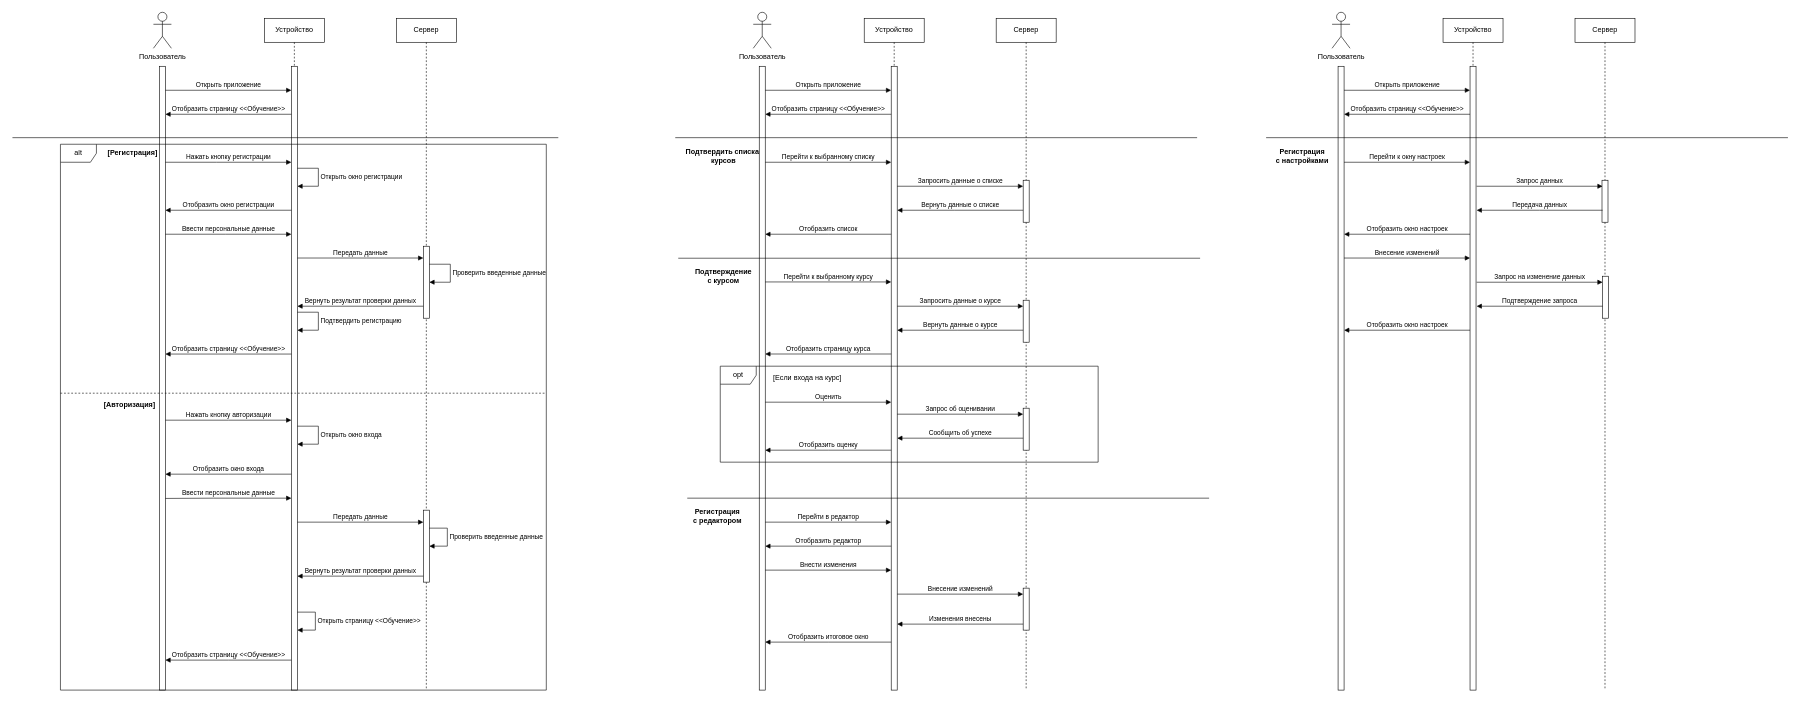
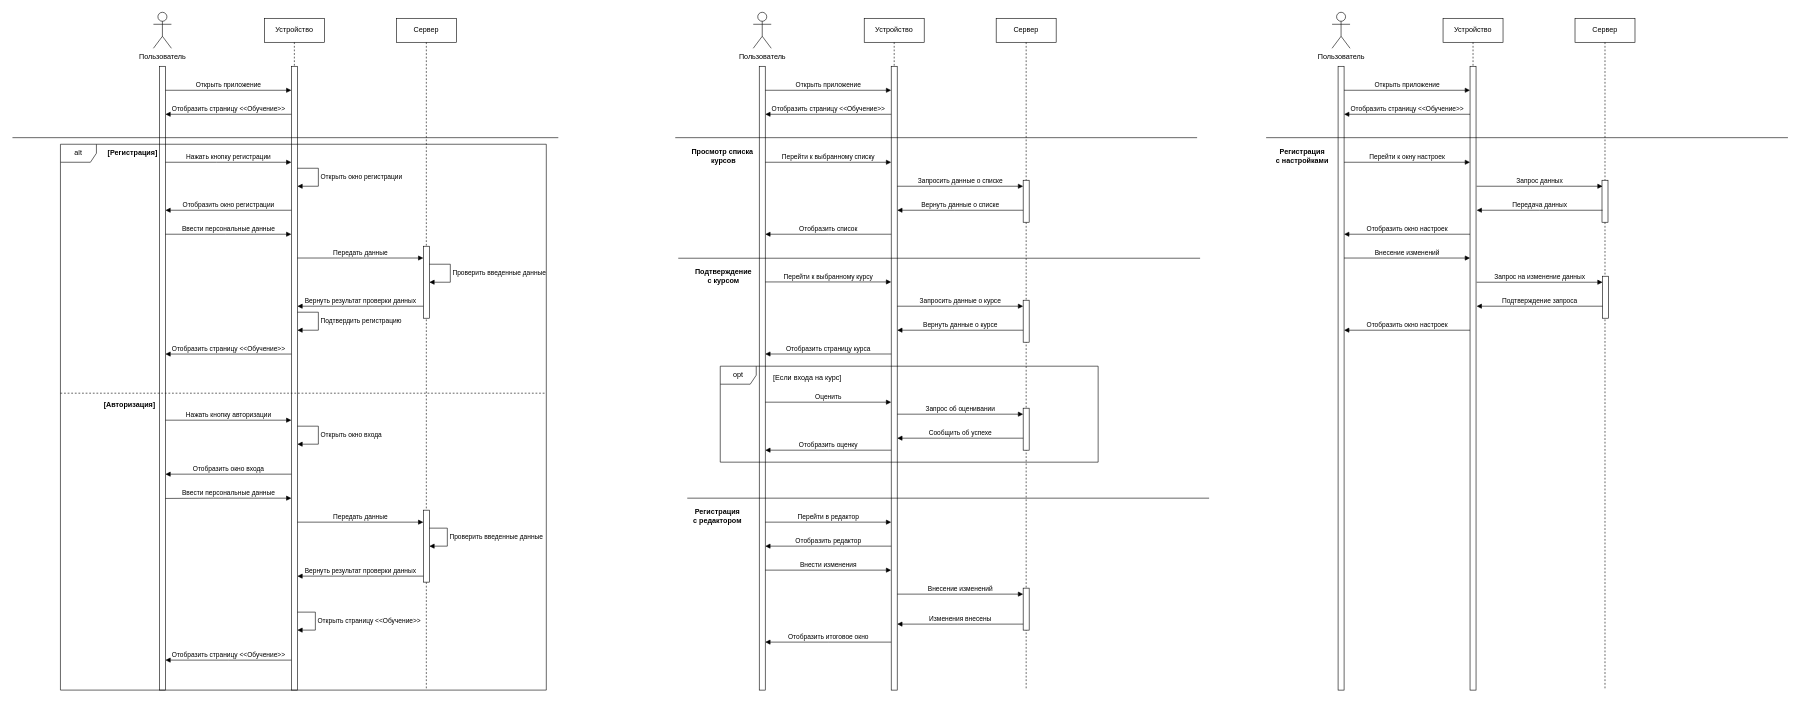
- <mxCell id="44" value="Подтвердить списка&amp;nbsp;&lt;div&gt;курсов&lt;/div&gt;" style="text;html=1;align=center;verticalAlign=middle;resizable=0;points=[];autosize=1;strokeColor=none;fillColor=none;fontStyle=1" parent="1" vertex="1"><mxGeometry x="1145" y="240" width="120" height="40" as="geometry" /></mxCell>
+ <mxCell id="44" value="Просмотр списка&amp;nbsp;&lt;div&gt;курсов&lt;/div&gt;" style="text;html=1;align=center;verticalAlign=middle;resizable=0;points=[];autosize=1;strokeColor=none;fillColor=none;fontStyle=1" parent="1" vertex="1"><mxGeometry x="1145" y="240" width="120" height="40" as="geometry" /></mxCell>
